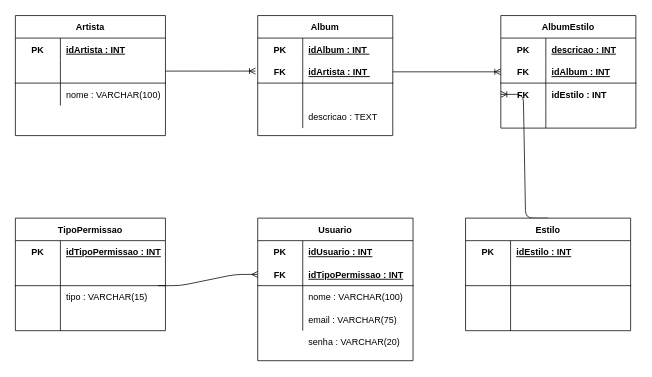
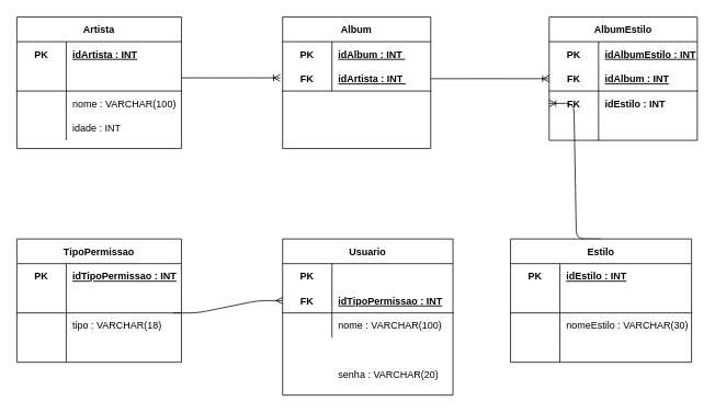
- <mxCell id="30" value="descricao : INT" style="shape=partialRectangle;connectable=0;fillColor=none;top=0;left=0;bottom=0;right=0;align=left;spacingLeft=6;fontStyle=5;overflow=hidden;" parent="28" vertex="1"><mxGeometry x="60" width="120" height="30" as="geometry" /></mxCell>
+ <mxCell id="30" value="idAlbumEstilo : INT" style="shape=partialRectangle;connectable=0;fillColor=none;top=0;left=0;bottom=0;right=0;align=left;spacingLeft=6;fontStyle=5;overflow=hidden;" parent="28" vertex="1"><mxGeometry x="60" width="120" height="30" as="geometry" /></mxCell>
+ <mxCell id="14" value="idade : INT" style="shape=partialRectangle;connectable=0;fillColor=none;top=0;left=0;bottom=0;right=0;align=left;spacingLeft=6;overflow=hidden;" parent="12" vertex="1"><mxGeometry x="60" width="140" height="30" as="geometry" /></mxCell>
- <mxCell id="26" value="descricao : TEXT" style="shape=partialRectangle;connectable=0;fillColor=none;top=0;left=0;bottom=0;right=0;align=left;spacingLeft=6;overflow=hidden;" parent="24" vertex="1"><mxGeometry x="60" width="120" height="30" as="geometry" /></mxCell>
- <mxCell id="60" value="idUsuario : INT" style="shape=partialRectangle;connectable=0;fillColor=none;top=0;left=0;bottom=0;right=0;align=left;spacingLeft=6;fontStyle=5;overflow=hidden;" parent="58" vertex="1"><mxGeometry x="60" width="147" height="30" as="geometry" /></mxCell>
- <mxCell id="52" value="tipo : VARCHAR(15)" style="shape=partialRectangle;connectable=0;fillColor=none;top=0;left=0;bottom=0;right=0;align=left;spacingLeft=6;overflow=hidden;" parent="50" vertex="1"><mxGeometry x="60" width="140" height="30" as="geometry" /></mxCell>
+ <mxCell id="52" value="tipo : VARCHAR(18)" style="shape=partialRectangle;connectable=0;fillColor=none;top=0;left=0;bottom=0;right=0;align=left;spacingLeft=6;overflow=hidden;" parent="50" vertex="1"><mxGeometry x="60" width="140" height="30" as="geometry" /></mxCell>
+ <mxCell id="80" value="nomeEstilo : VARCHAR(30)" style="shape=partialRectangle;connectable=0;fillColor=none;top=0;left=0;bottom=0;right=0;align=left;spacingLeft=6;overflow=hidden;" parent="78" vertex="1"><mxGeometry x="60" width="160" height="30" as="geometry" /></mxCell>
- <mxCell id="69" value="email : VARCHAR(75)" style="shape=partialRectangle;connectable=0;fillColor=none;top=0;left=0;bottom=0;right=0;align=left;spacingLeft=6;overflow=hidden;" parent="67" vertex="1"><mxGeometry x="60" width="147" height="30" as="geometry" /></mxCell>
